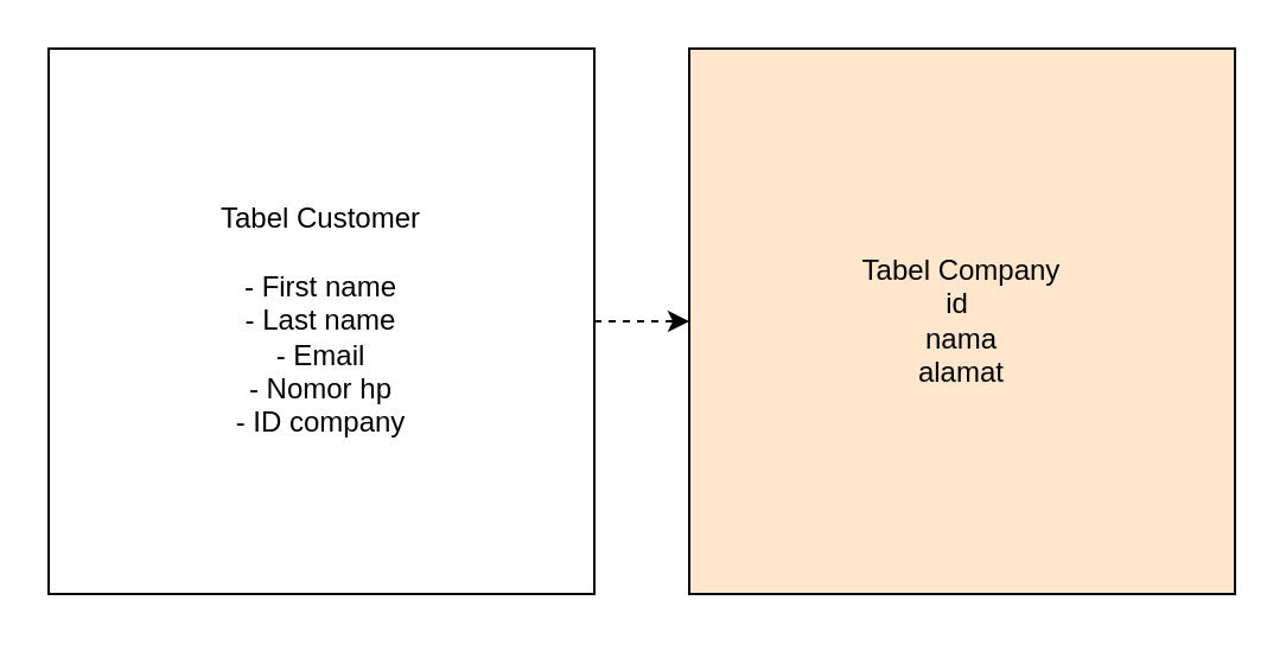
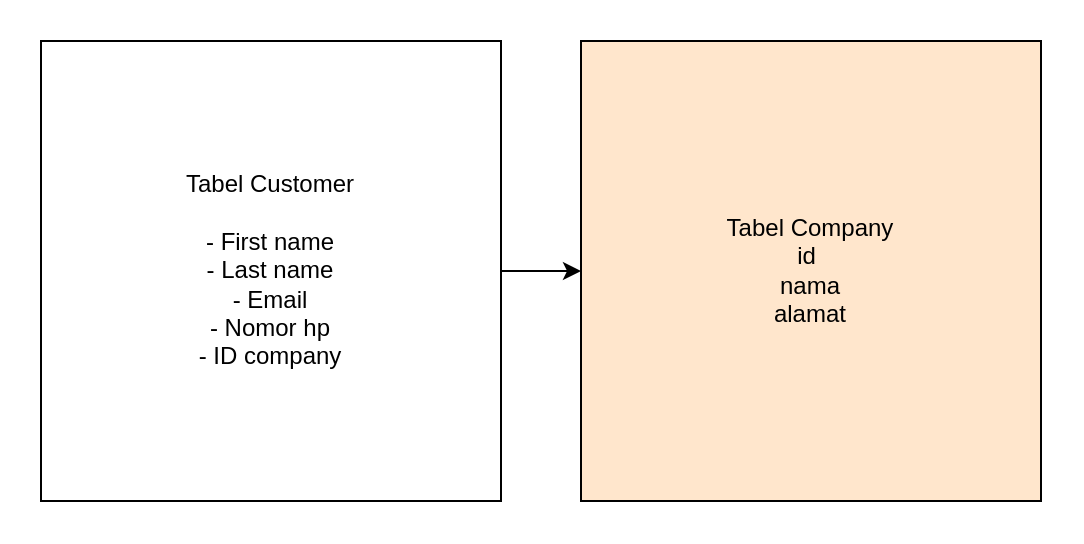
- <mxCell id="2" value="" style="edgeStyle=orthogonalEdgeStyle;rounded=0;orthogonalLoop=1;jettySize=auto;html=1;dashed=1;" edge="1" parent="1" source="3" target="4"><mxGeometry relative="1" as="geometry" /></mxCell>
+ <mxCell id="2" value="" style="edgeStyle=orthogonalEdgeStyle;rounded=0;orthogonalLoop=1;jettySize=auto;html=1;" edge="1" parent="1" source="3" target="4"><mxGeometry relative="1" as="geometry" /></mxCell>
